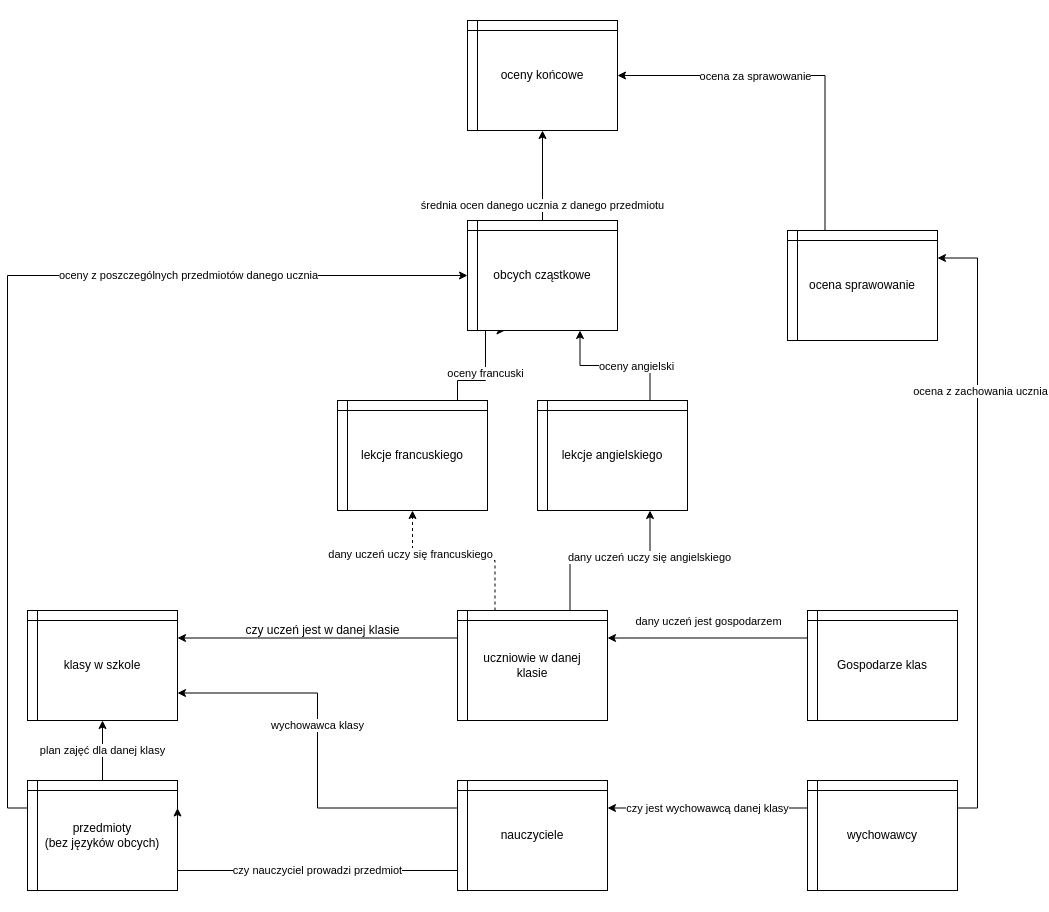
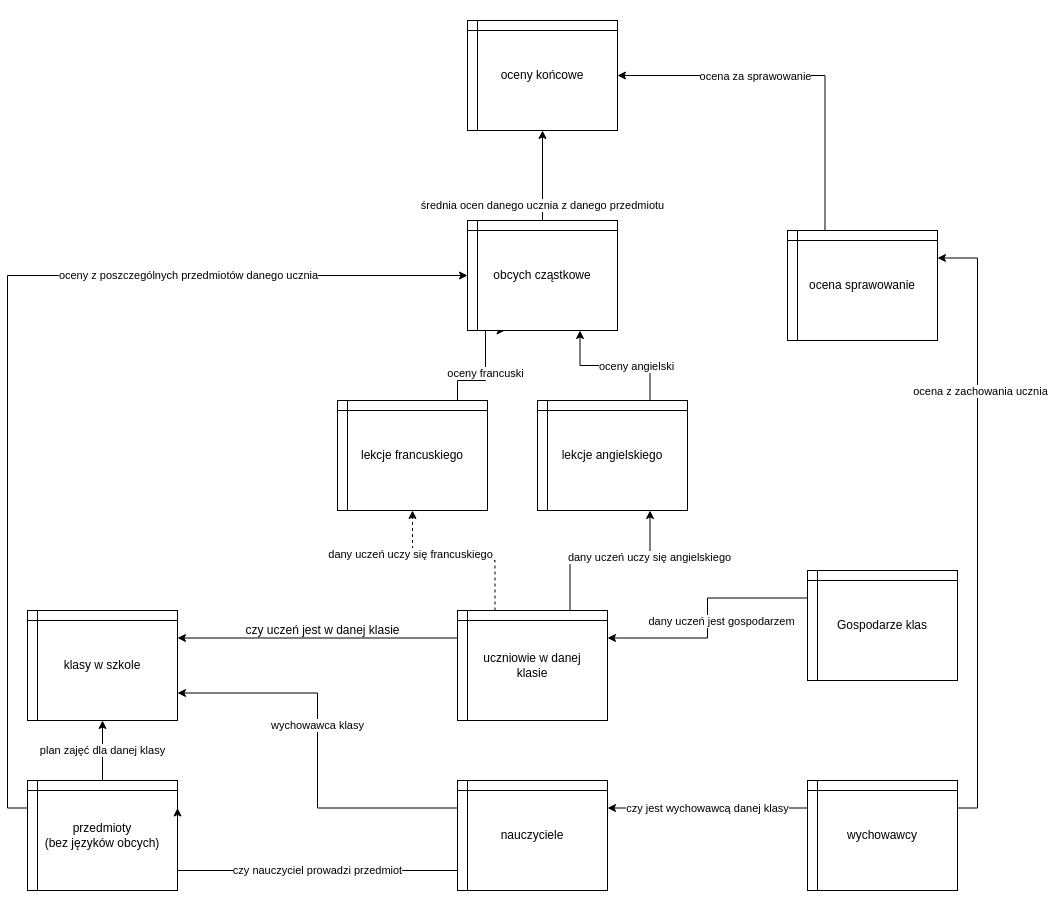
- <mxCell id="19" value="Gospodarze klas" style="shape=internalStorage;whiteSpace=wrap;html=1;backgroundOutline=1;dx=10;dy=10;" vertex="1" parent="1"><mxGeometry x="800" y="610" width="150" height="110" as="geometry" /></mxCell>
+ <mxCell id="19" value="Gospodarze klas" style="shape=internalStorage;whiteSpace=wrap;html=1;backgroundOutline=1;dx=10;dy=10;" vertex="1" parent="1"><mxGeometry x="800" y="570" width="150" height="110" as="geometry" /></mxCell>
